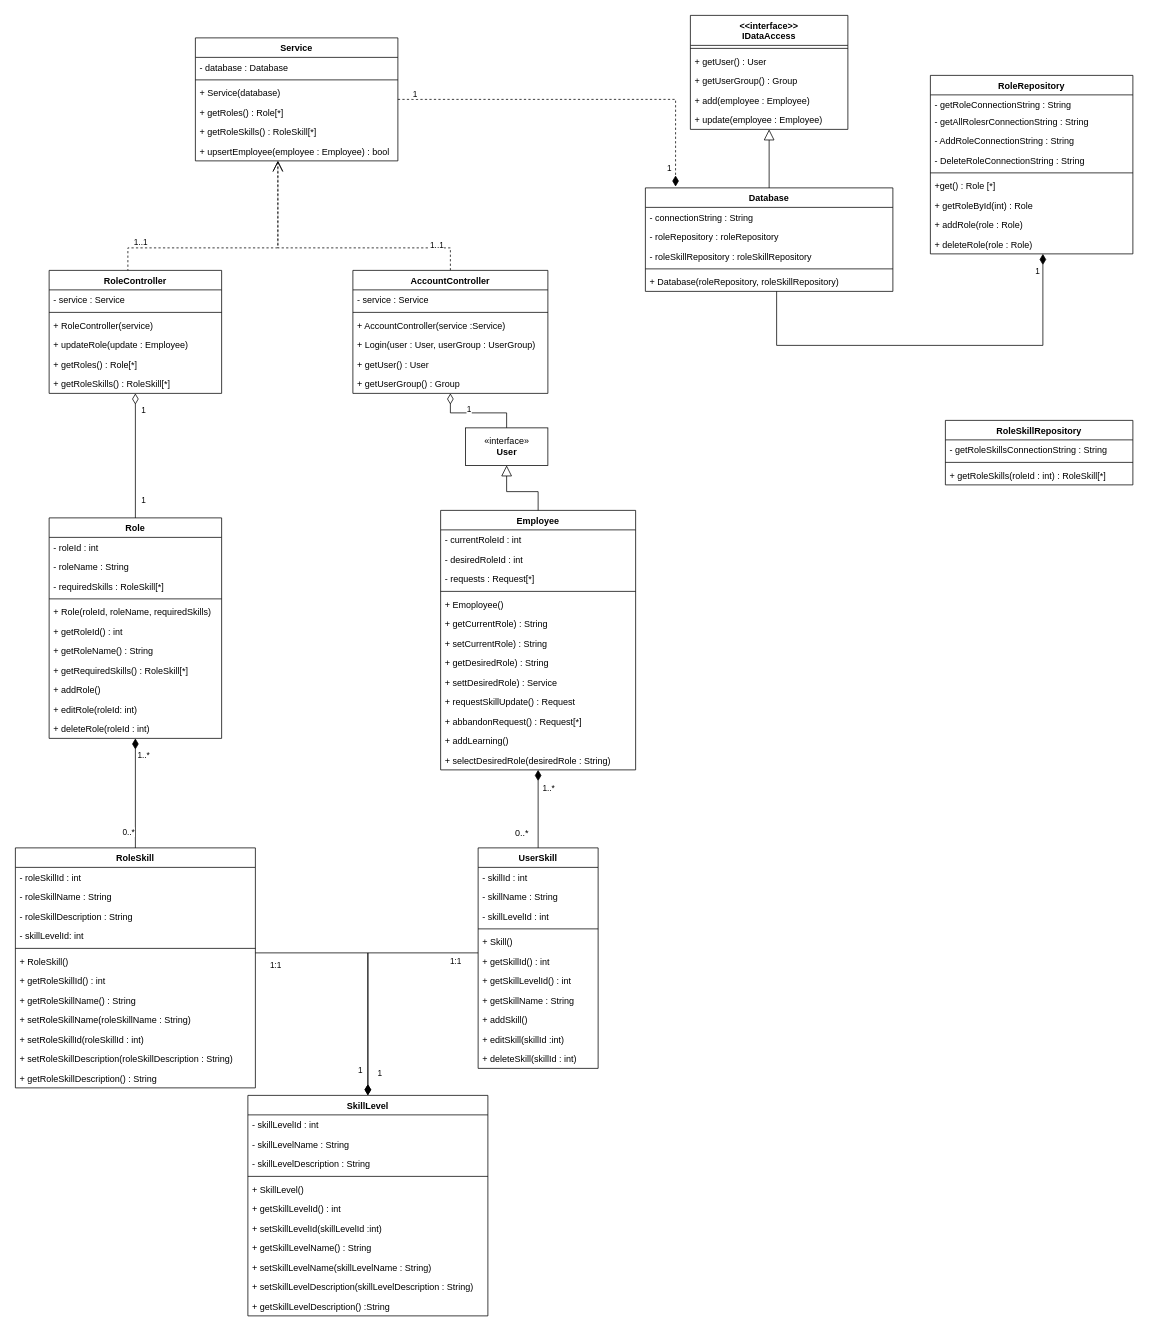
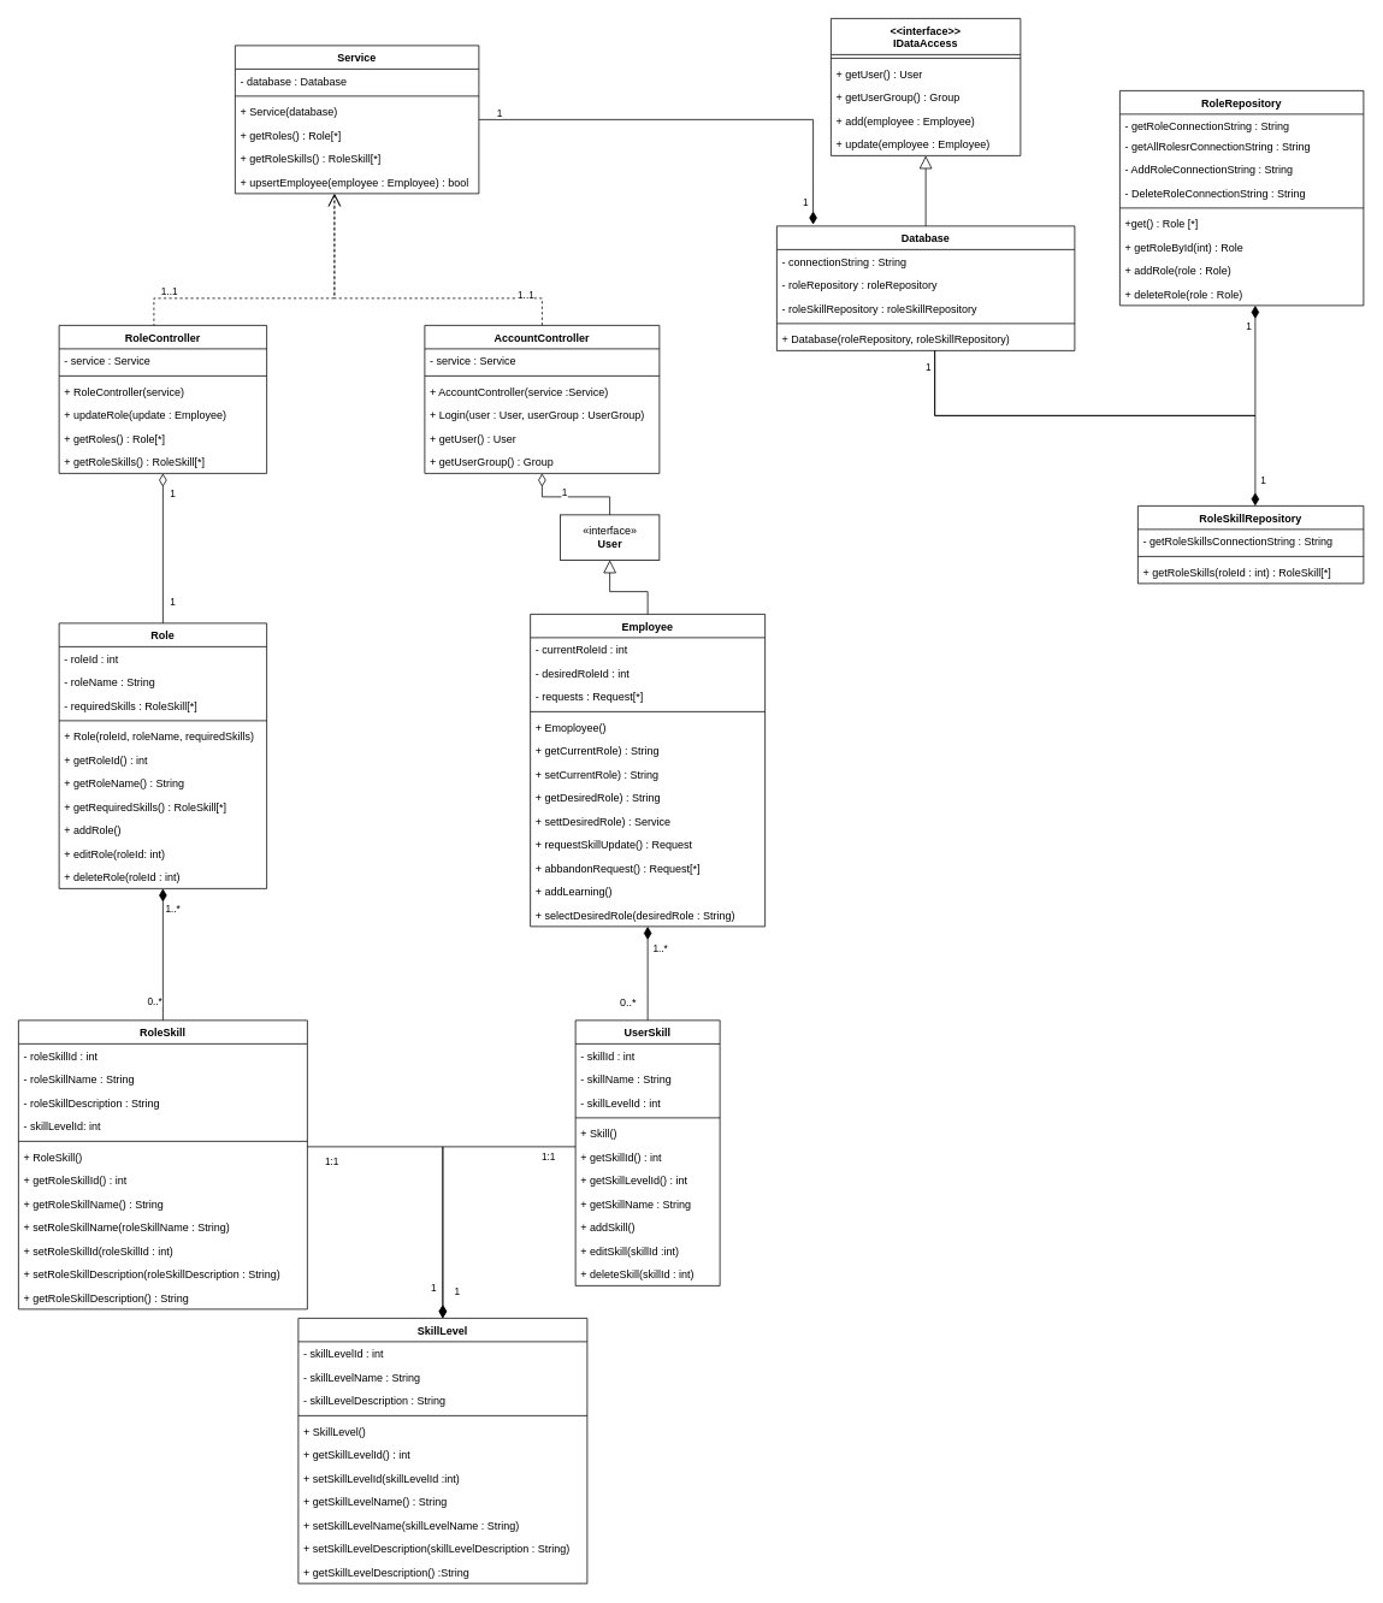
- <mxCell id="99" style="edgeStyle=orthogonalEdgeStyle;rounded=0;orthogonalLoop=1;jettySize=auto;html=1;entryX=0.122;entryY=-0.012;entryDx=0;entryDy=0;entryPerimeter=0;startSize=12;endArrow=diamondThin;endFill=1;endSize=12;dashed=1;" edge="1" parent="1" source="102" target="93"><mxGeometry relative="1" as="geometry" /></mxCell>
+ <mxCell id="99" style="edgeStyle=orthogonalEdgeStyle;rounded=0;orthogonalLoop=1;jettySize=auto;html=1;entryX=0.122;entryY=-0.012;entryDx=0;entryDy=0;entryPerimeter=0;startSize=12;endArrow=diamondThin;endFill=1;endSize=12;" edge="1" parent="1" source="102" target="93"><mxGeometry relative="1" as="geometry" /></mxCell>
+ <mxCell id="89" style="edgeStyle=orthogonalEdgeStyle;rounded=0;orthogonalLoop=1;jettySize=auto;html=1;endArrow=diamondThin;endFill=1;endSize=12;startSize=12;" parent="1" source="93" target="119" edge="1"><mxGeometry relative="1" as="geometry"><Array as="points"><mxPoint x="1035" y="460" /><mxPoint x="1390" y="460" /></Array></mxGeometry></mxCell>
+ <mxCell id="90" value="1" style="edgeLabel;html=1;align=center;verticalAlign=middle;resizable=0;points=[];" vertex="1" connectable="0" parent="89"><mxGeometry x="-0.935" y="-8" relative="1" as="geometry"><mxPoint as="offset" /></mxGeometry></mxCell>
+ <mxCell id="91" value="1" style="edgeLabel;html=1;align=center;verticalAlign=middle;resizable=0;points=[];" vertex="1" connectable="0" parent="89"><mxGeometry x="0.888" y="8" relative="1" as="geometry"><mxPoint y="1" as="offset" /></mxGeometry></mxCell>
